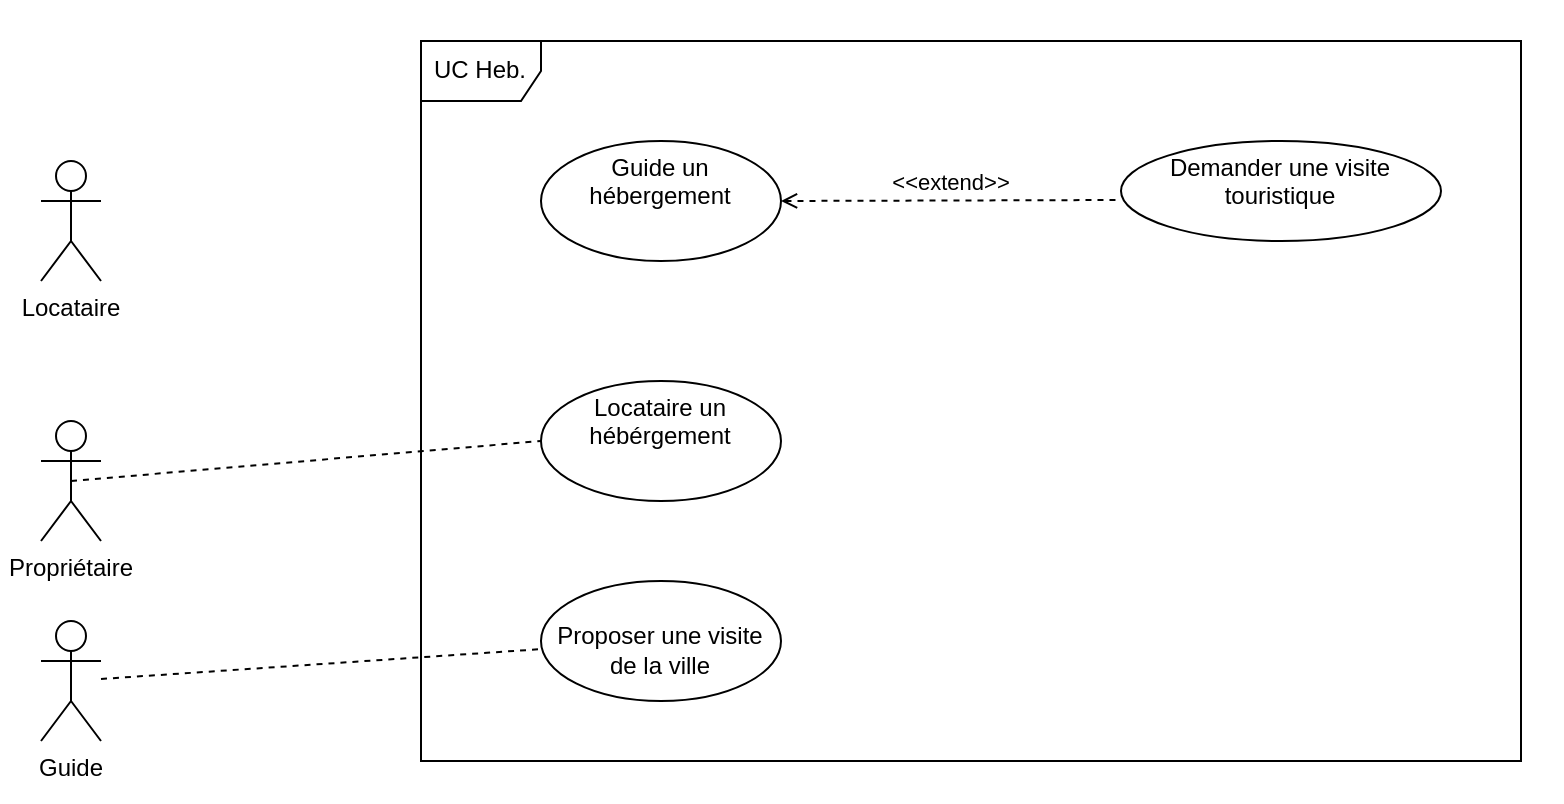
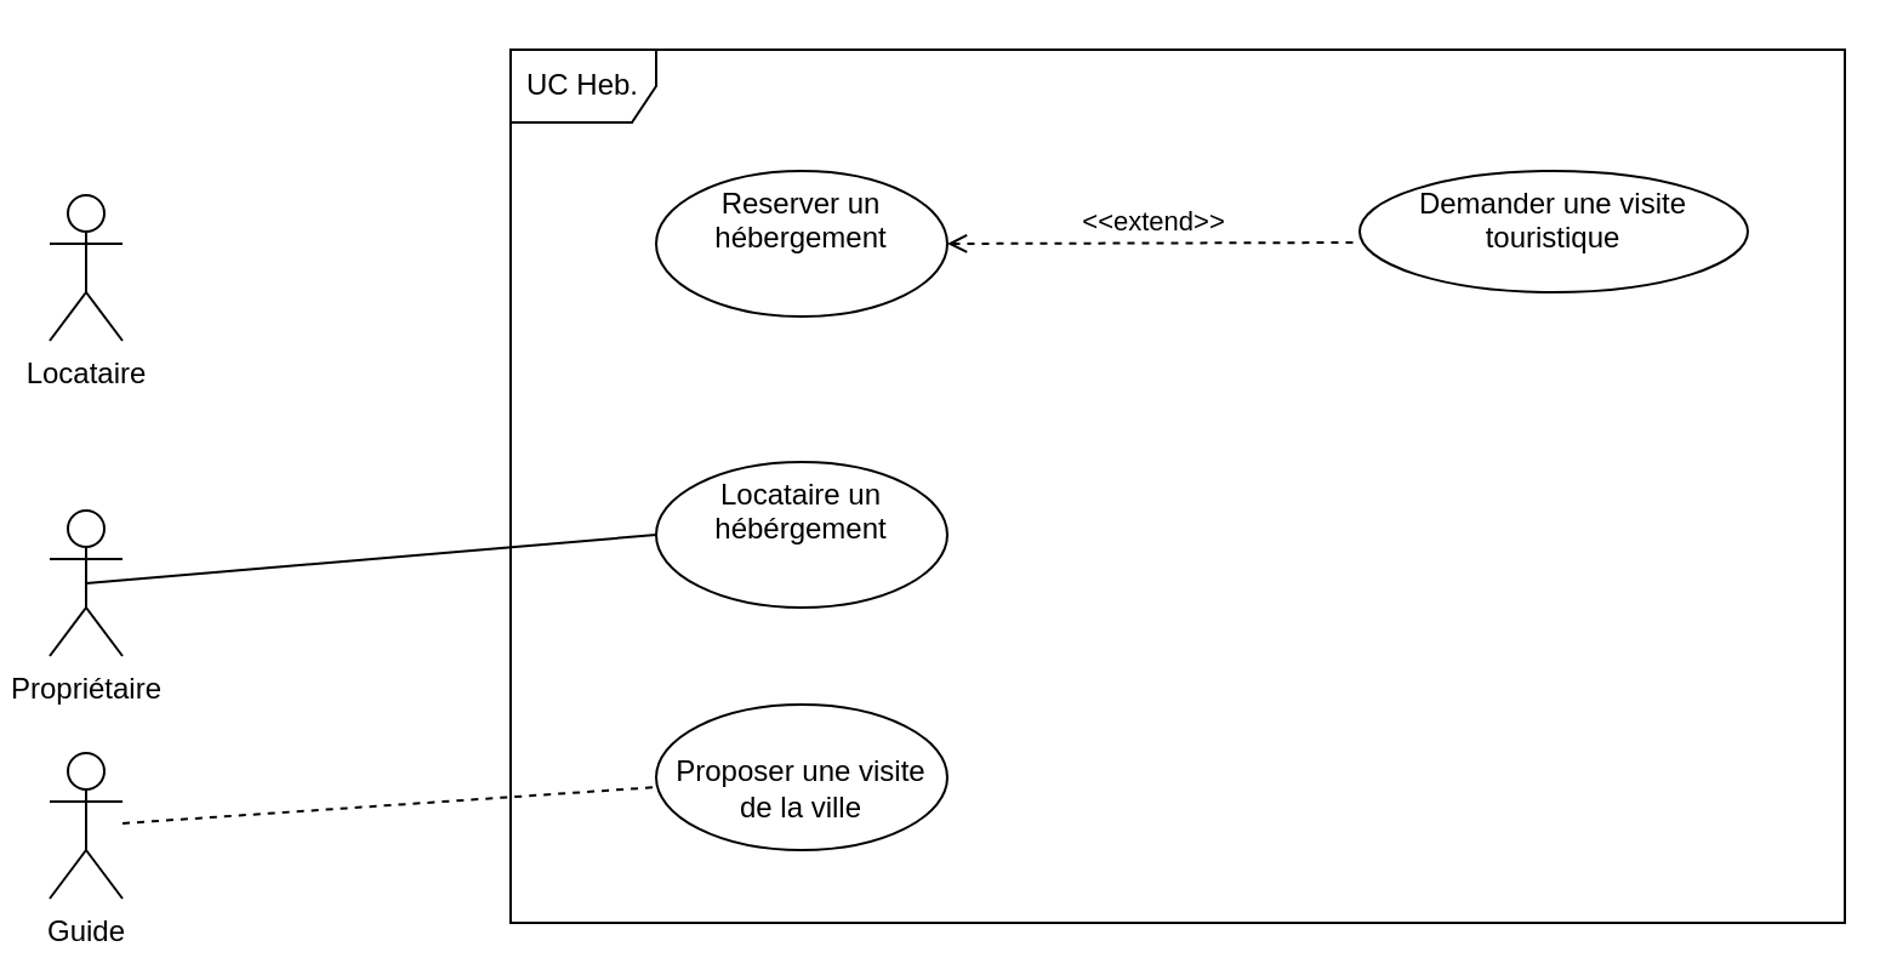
- <mxCell id="6" value="Guide un hébergement" style="ellipse;whiteSpace=wrap;html=1;verticalAlign=top;" parent="1" vertex="1"><mxGeometry x="270" y="70" width="120" height="60" as="geometry" /></mxCell>
+ <mxCell id="6" value="Reserver un hébergement" style="ellipse;whiteSpace=wrap;html=1;verticalAlign=top;" parent="1" vertex="1"><mxGeometry x="270" y="70" width="120" height="60" as="geometry" /></mxCell>
- <mxCell id="9" value="" style="html=1;endArrow=none;elbow=vertical;entryX=0;entryY=0.5;entryDx=0;entryDy=0;exitX=0.5;exitY=0.5;exitDx=0;exitDy=0;exitPerimeter=0;rounded=0;dashed=1;" parent="1" source="10" target="8" edge="1"><mxGeometry width="160" relative="1" as="geometry"><mxPoint x="240" y="150" as="sourcePoint" /><mxPoint x="400" y="150" as="targetPoint" /></mxGeometry></mxCell>
+ <mxCell id="9" value="" style="html=1;endArrow=none;elbow=vertical;entryX=0;entryY=0.5;entryDx=0;entryDy=0;exitX=0.5;exitY=0.5;exitDx=0;exitDy=0;exitPerimeter=0;rounded=0;" parent="1" source="10" target="8" edge="1"><mxGeometry width="160" relative="1" as="geometry"><mxPoint x="240" y="150" as="sourcePoint" /><mxPoint x="400" y="150" as="targetPoint" /></mxGeometry></mxCell>
